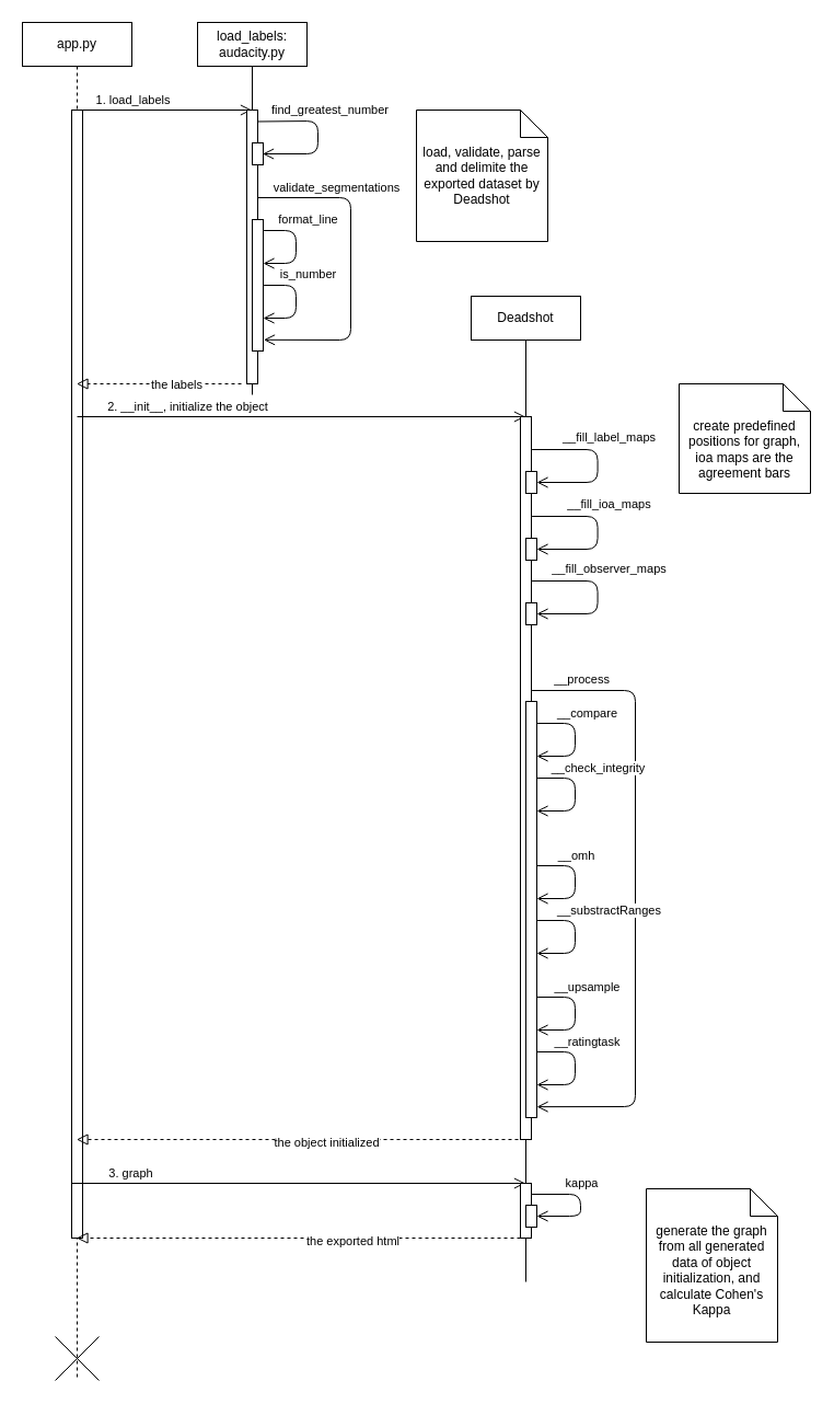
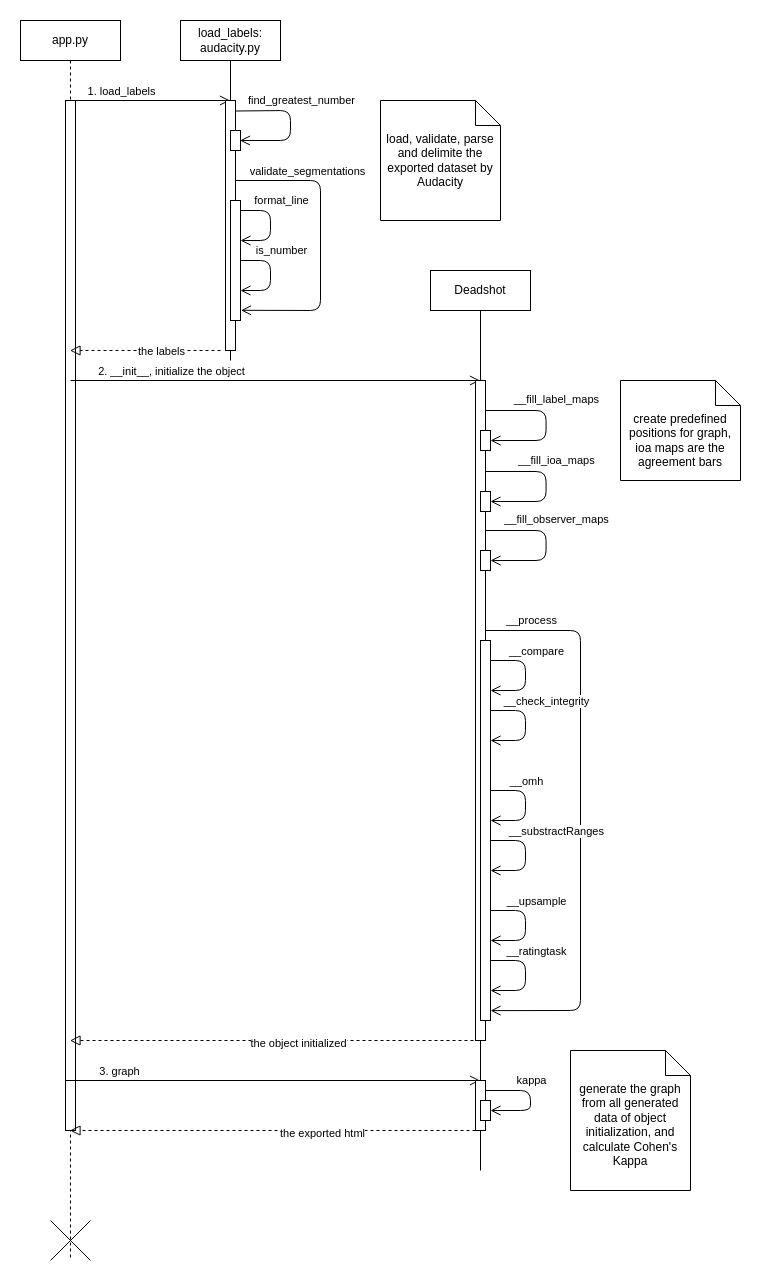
- <mxCell id="60" value="load, validate, parse and delimite the exported dataset by Deadshot" style="shape=note2;boundedLbl=1;whiteSpace=wrap;html=1;size=25;verticalAlign=top;align=center;" vertex="1" parent="1"><mxGeometry x="380" y="100" width="120" height="120" as="geometry" /></mxCell>
+ <mxCell id="60" value="load, validate, parse and delimite the exported dataset by Audacity" style="shape=note2;boundedLbl=1;whiteSpace=wrap;html=1;size=25;verticalAlign=top;align=center;" vertex="1" parent="1"><mxGeometry x="380" y="100" width="120" height="120" as="geometry" /></mxCell>
- <mxCell id="59" value="create predefined positions for graph, ioa maps are the agreement bars" style="shape=note2;boundedLbl=1;whiteSpace=wrap;html=1;size=25;verticalAlign=top;align=center;" parent="1" vertex="1"><mxGeometry x="620" y="350" width="120" height="100" as="geometry" /></mxCell>
+ <mxCell id="59" value="create predefined positions for graph, ioa maps are the agreement bars" style="shape=note2;boundedLbl=1;whiteSpace=wrap;html=1;size=25;verticalAlign=top;align=center;" parent="1" vertex="1"><mxGeometry x="620" y="380" width="120" height="100" as="geometry" /></mxCell>
- <mxCell id="61" value="generate the graph from all generated data of object initialization, and calculate Cohen's Kappa" style="shape=note2;boundedLbl=1;whiteSpace=wrap;html=1;size=25;verticalAlign=top;align=center;" vertex="1" parent="1"><mxGeometry x="590" y="1085" width="120" height="140" as="geometry" /></mxCell>
+ <mxCell id="61" value="generate the graph from all generated data of object initialization, and calculate Cohen's Kappa" style="shape=note2;boundedLbl=1;whiteSpace=wrap;html=1;size=25;verticalAlign=top;align=center;" vertex="1" parent="1"><mxGeometry x="570" y="1050" width="120" height="140" as="geometry" /></mxCell>
